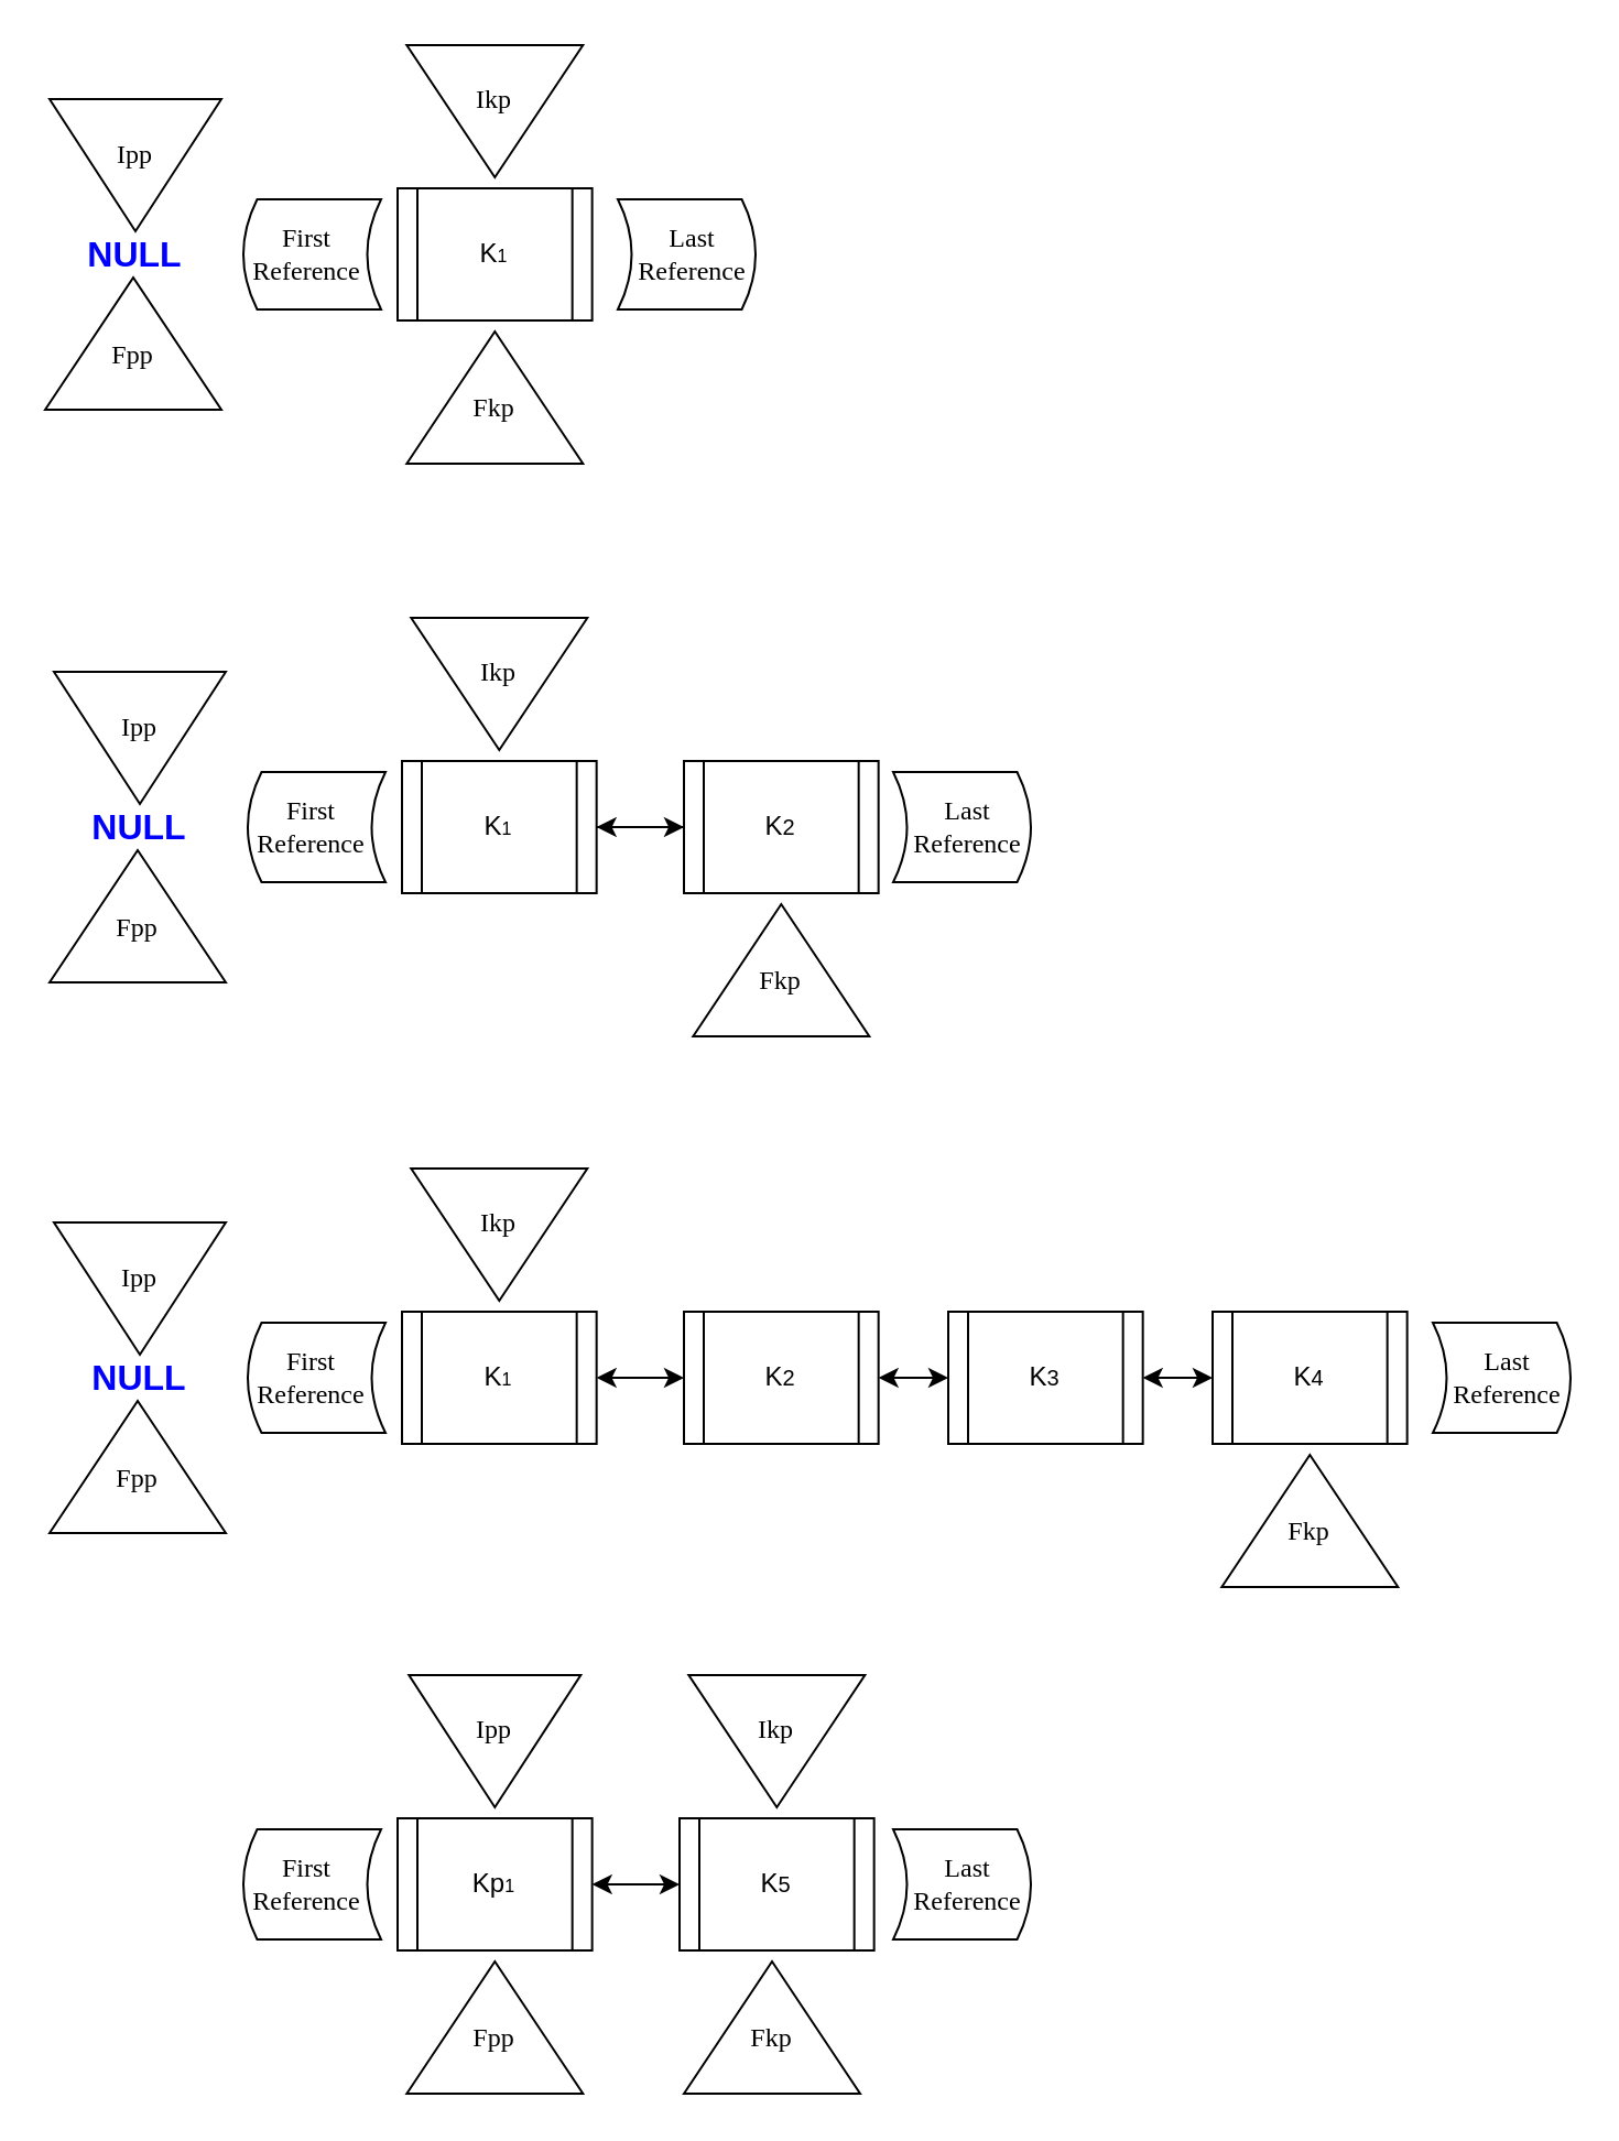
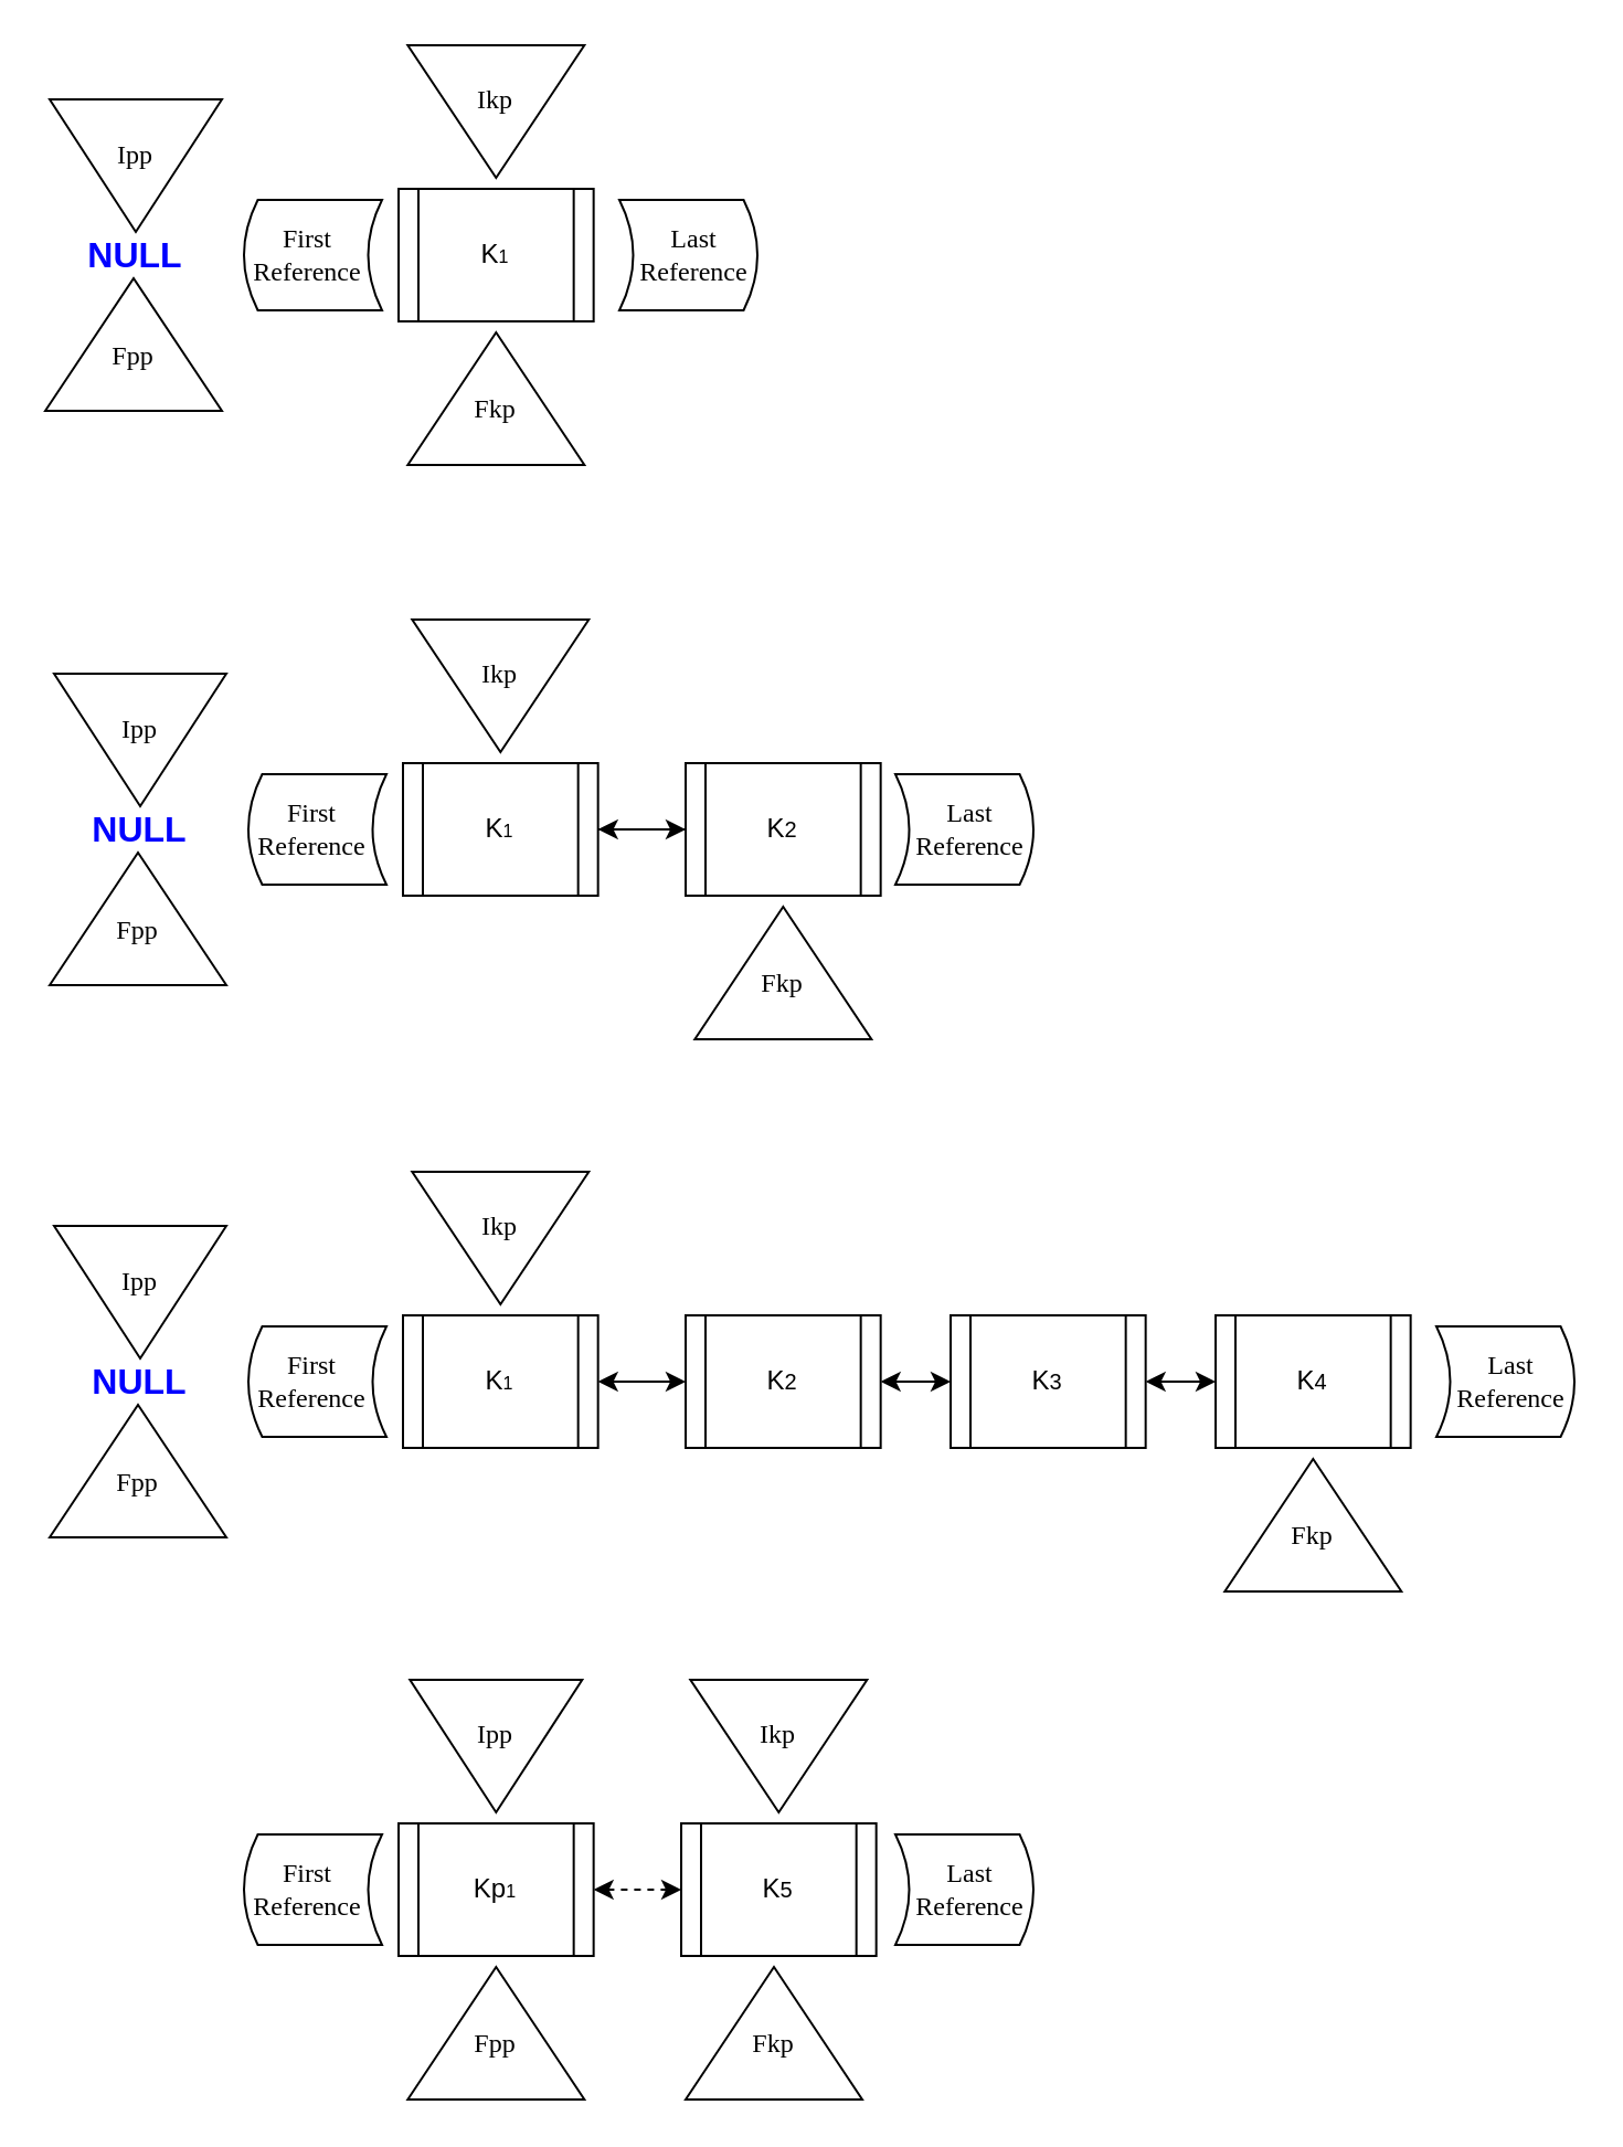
- <mxCell id="35" value="" style="edgeStyle=orthogonalEdgeStyle;rounded=0;orthogonalLoop=1;jettySize=auto;html=1;fontFamily=Garamond;fontSize=12;startArrow=classic;startFill=1;" edge="1" parent="1" source="36" target="37"><mxGeometry relative="1" as="geometry" /></mxCell>
+ <mxCell id="35" value="" style="edgeStyle=orthogonalEdgeStyle;rounded=0;orthogonalLoop=1;jettySize=auto;html=1;fontFamily=Garamond;fontSize=12;startArrow=classic;startFill=1;dashed=1;" edge="1" parent="1" source="36" target="37"><mxGeometry relative="1" as="geometry" /></mxCell>
